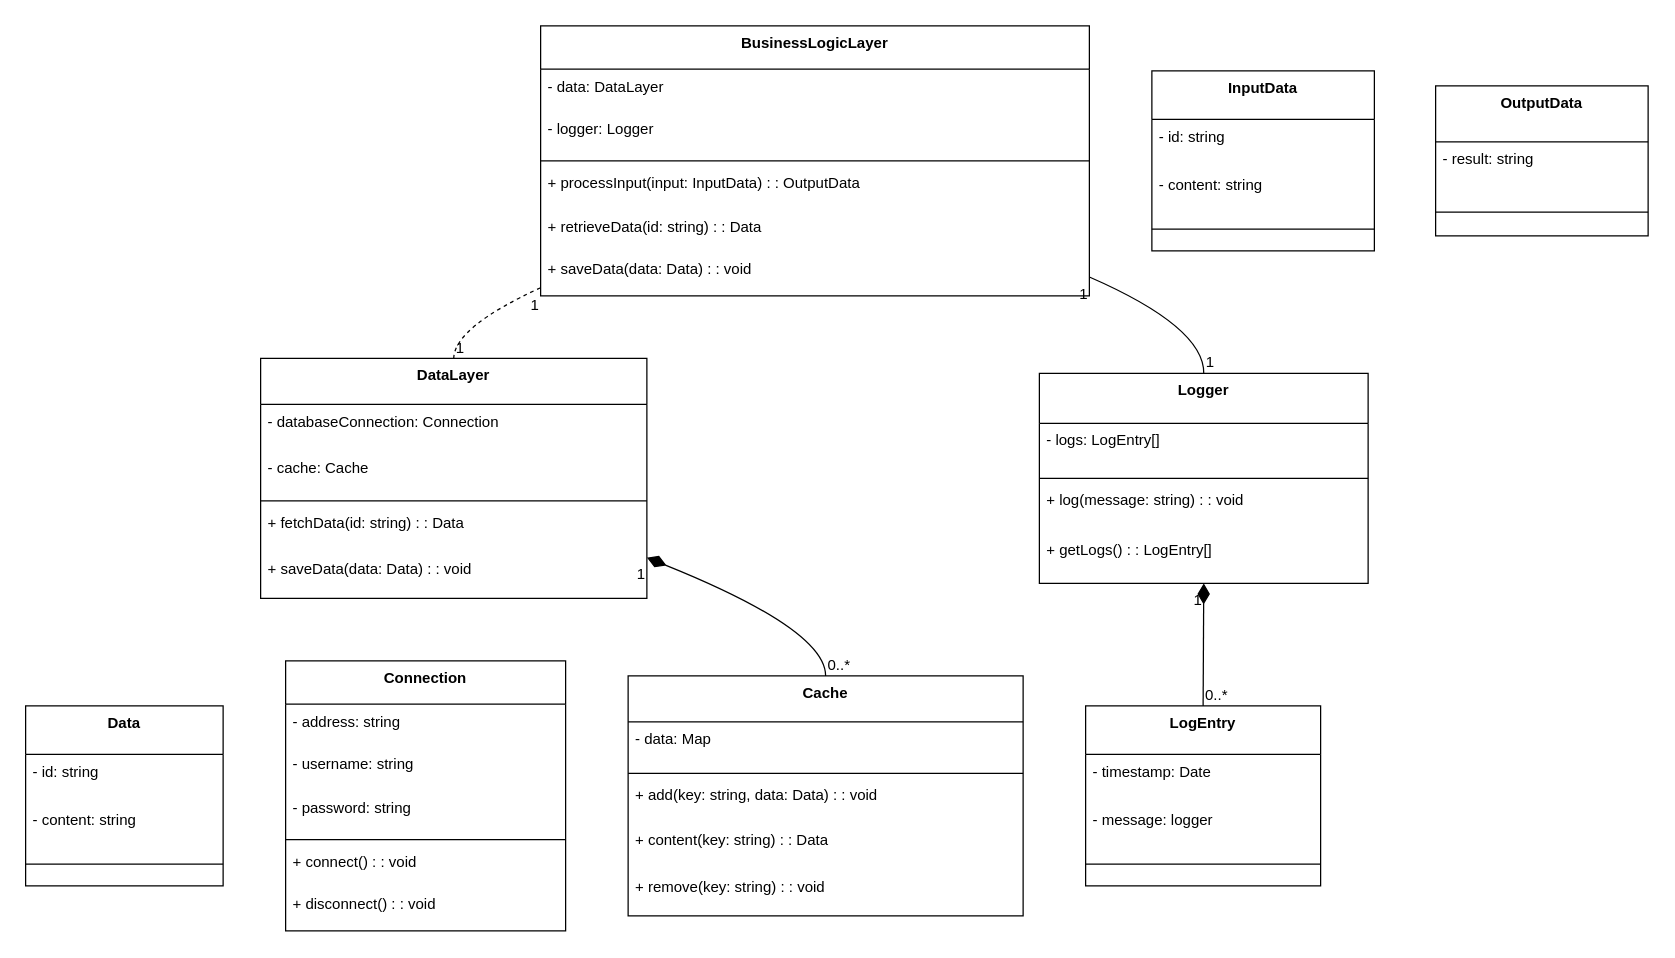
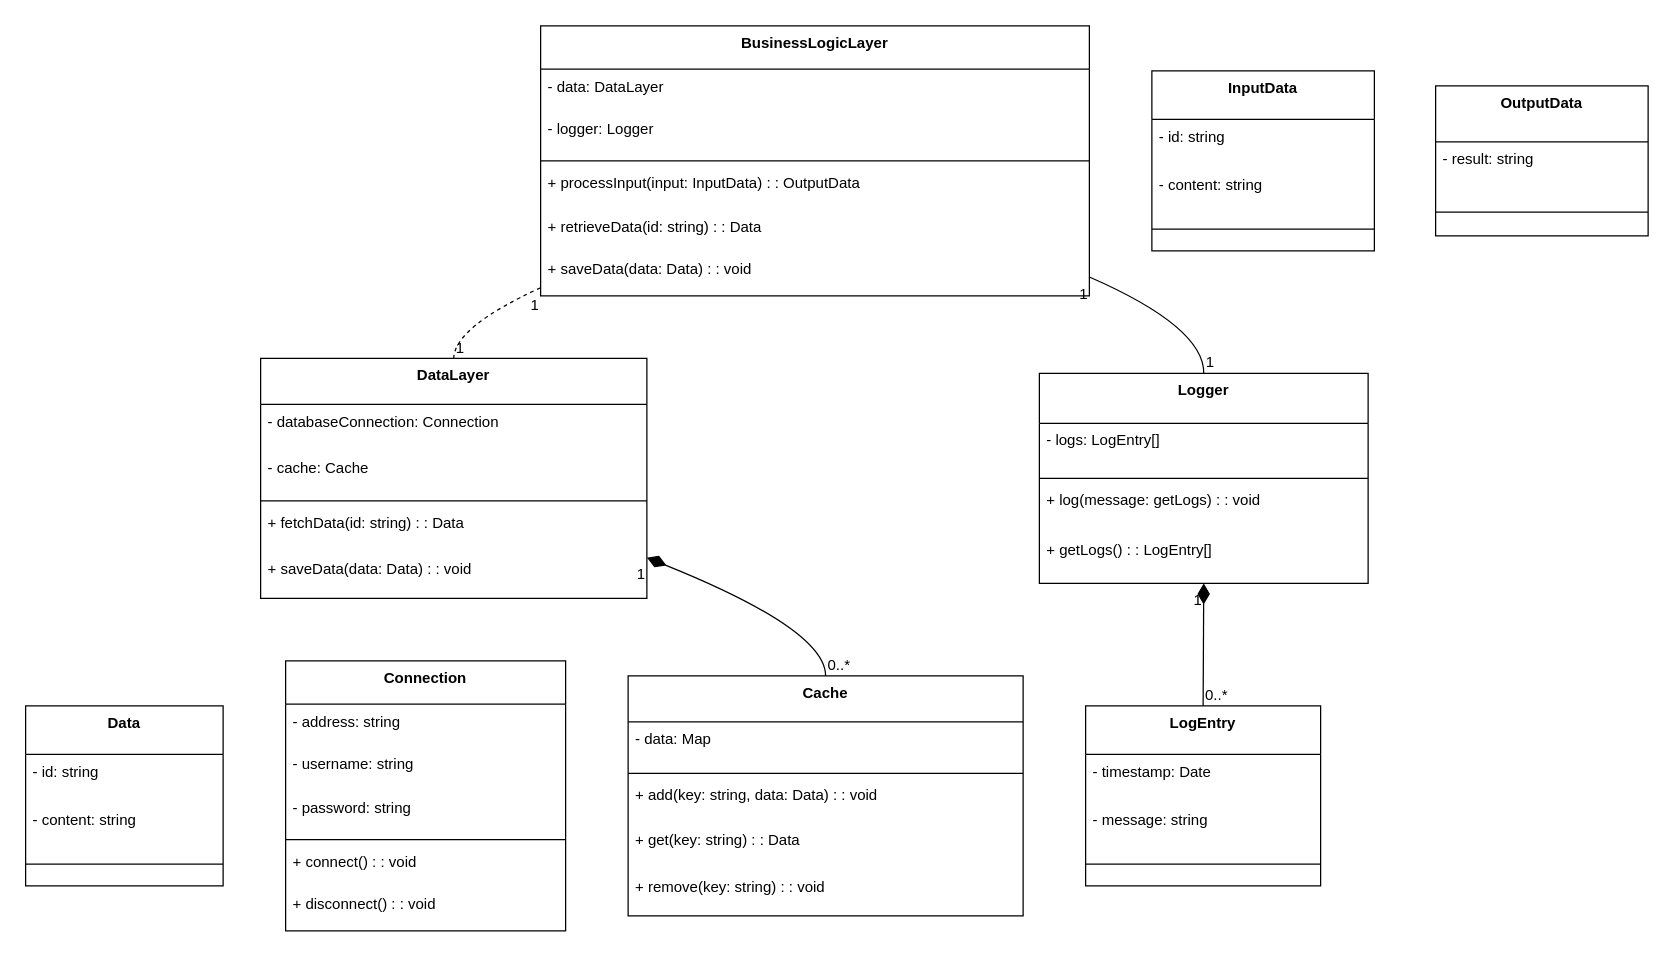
- <mxCell id="18" value="+ log(message: string) : : void" style="text;strokeColor=none;fillColor=none;align=left;verticalAlign=top;spacingLeft=4;spacingRight=4;overflow=hidden;rotatable=0;points=[[0,0.5],[1,0.5]];portConstraint=eastwest;" vertex="1" parent="15"><mxGeometry y="88" width="263" height="40" as="geometry" /></mxCell>
+ <mxCell id="18" value="+ log(message: getLogs) : : void" style="text;strokeColor=none;fillColor=none;align=left;verticalAlign=top;spacingLeft=4;spacingRight=4;overflow=hidden;rotatable=0;points=[[0,0.5],[1,0.5]];portConstraint=eastwest;" vertex="1" parent="15"><mxGeometry y="88" width="263" height="40" as="geometry" /></mxCell>
- <mxCell id="46" value="- message: logger" style="text;strokeColor=none;fillColor=none;align=left;verticalAlign=top;spacingLeft=4;spacingRight=4;overflow=hidden;rotatable=0;points=[[0,0.5],[1,0.5]];portConstraint=eastwest;" vertex="1" parent="44"><mxGeometry y="78" width="188" height="39" as="geometry" /></mxCell>
+ <mxCell id="46" value="- message: string" style="text;strokeColor=none;fillColor=none;align=left;verticalAlign=top;spacingLeft=4;spacingRight=4;overflow=hidden;rotatable=0;points=[[0,0.5],[1,0.5]];portConstraint=eastwest;" vertex="1" parent="44"><mxGeometry y="78" width="188" height="39" as="geometry" /></mxCell>
- <mxCell id="42" value="+ content(key: string) : : Data" style="text;strokeColor=none;fillColor=none;align=left;verticalAlign=top;spacingLeft=4;spacingRight=4;overflow=hidden;rotatable=0;points=[[0,0.5],[1,0.5]];portConstraint=eastwest;" vertex="1" parent="38"><mxGeometry y="118" width="316" height="37" as="geometry" /></mxCell>
+ <mxCell id="42" value="+ get(key: string) : : Data" style="text;strokeColor=none;fillColor=none;align=left;verticalAlign=top;spacingLeft=4;spacingRight=4;overflow=hidden;rotatable=0;points=[[0,0.5],[1,0.5]];portConstraint=eastwest;" vertex="1" parent="38"><mxGeometry y="118" width="316" height="37" as="geometry" /></mxCell>
